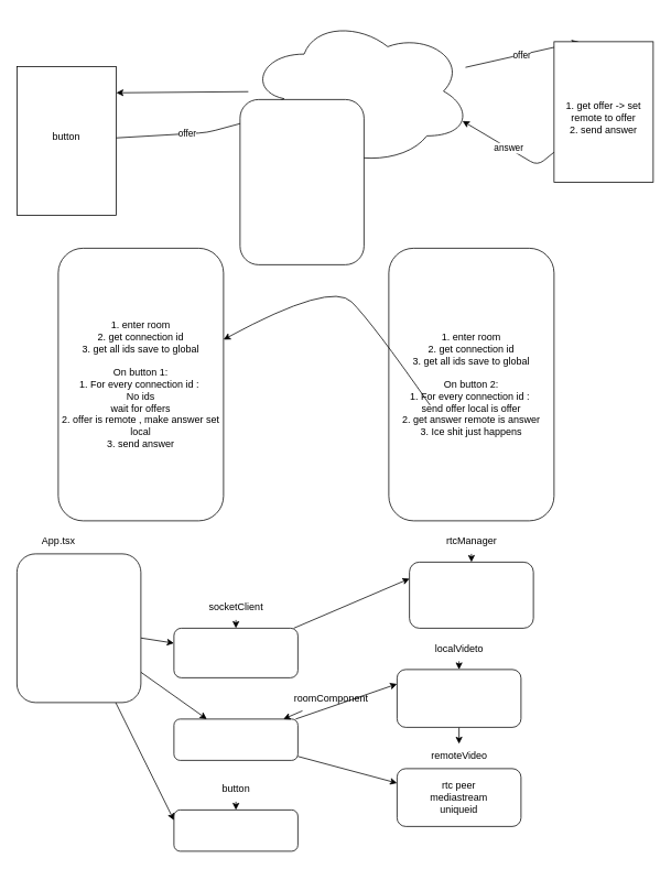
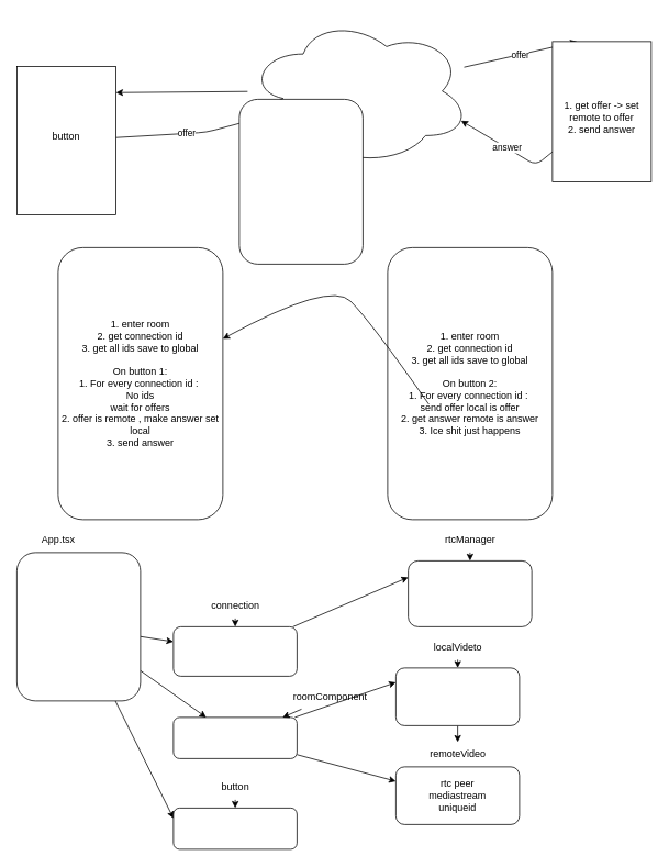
- <mxCell id="23" value="socketClient" style="text;html=1;align=center;verticalAlign=middle;resizable=0;points=[];autosize=1;strokeColor=none;fillColor=none;" vertex="1" parent="1"><mxGeometry x="240" y="720" width="90" height="30" as="geometry" /></mxCell>
+ <mxCell id="23" value="connection" style="text;html=1;align=center;verticalAlign=middle;resizable=0;points=[];autosize=1;strokeColor=none;fillColor=none;" vertex="1" parent="1"><mxGeometry x="240" y="720" width="90" height="30" as="geometry" /></mxCell>
